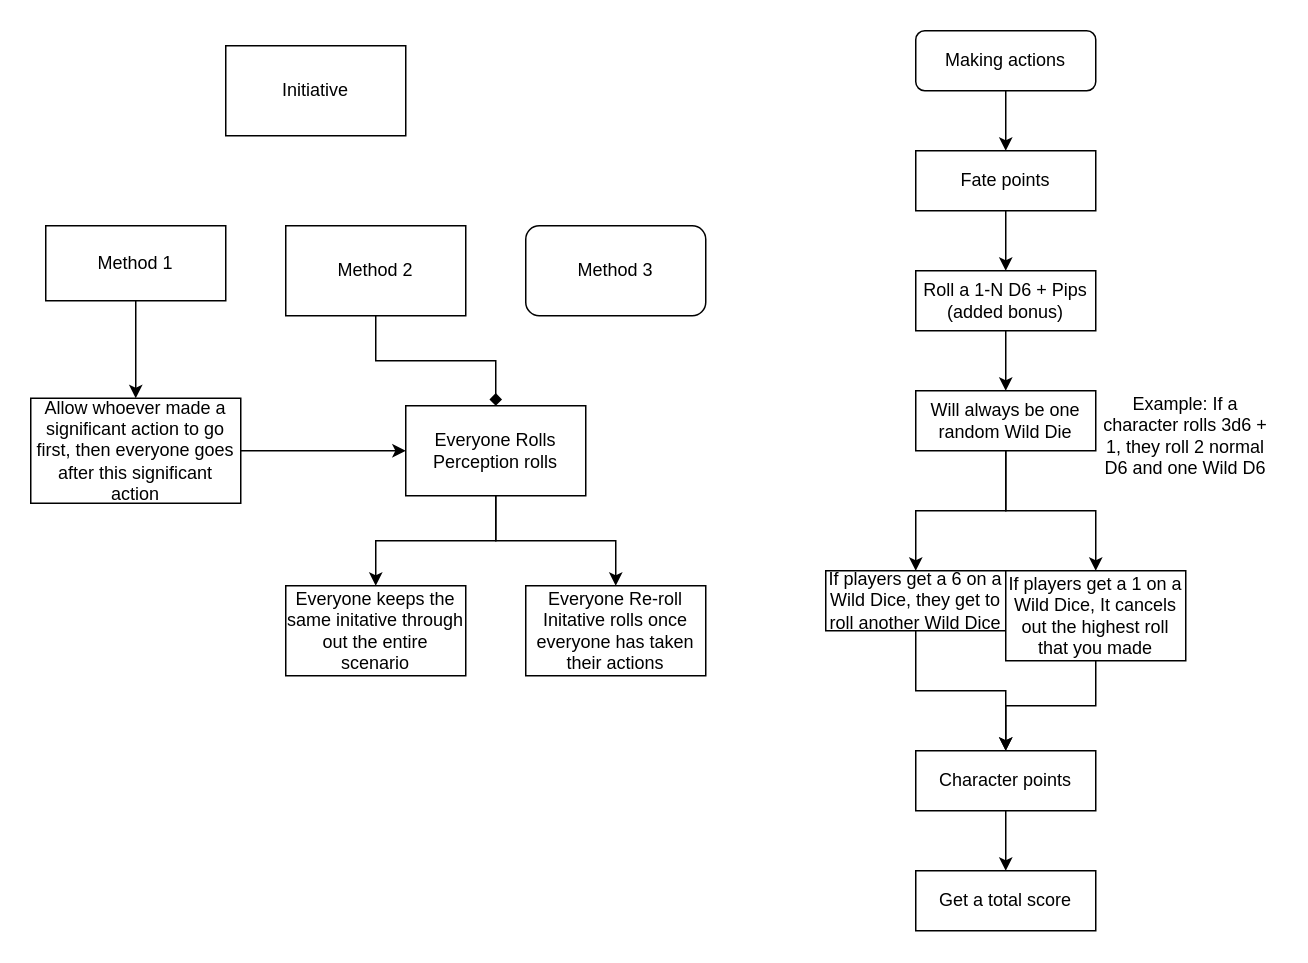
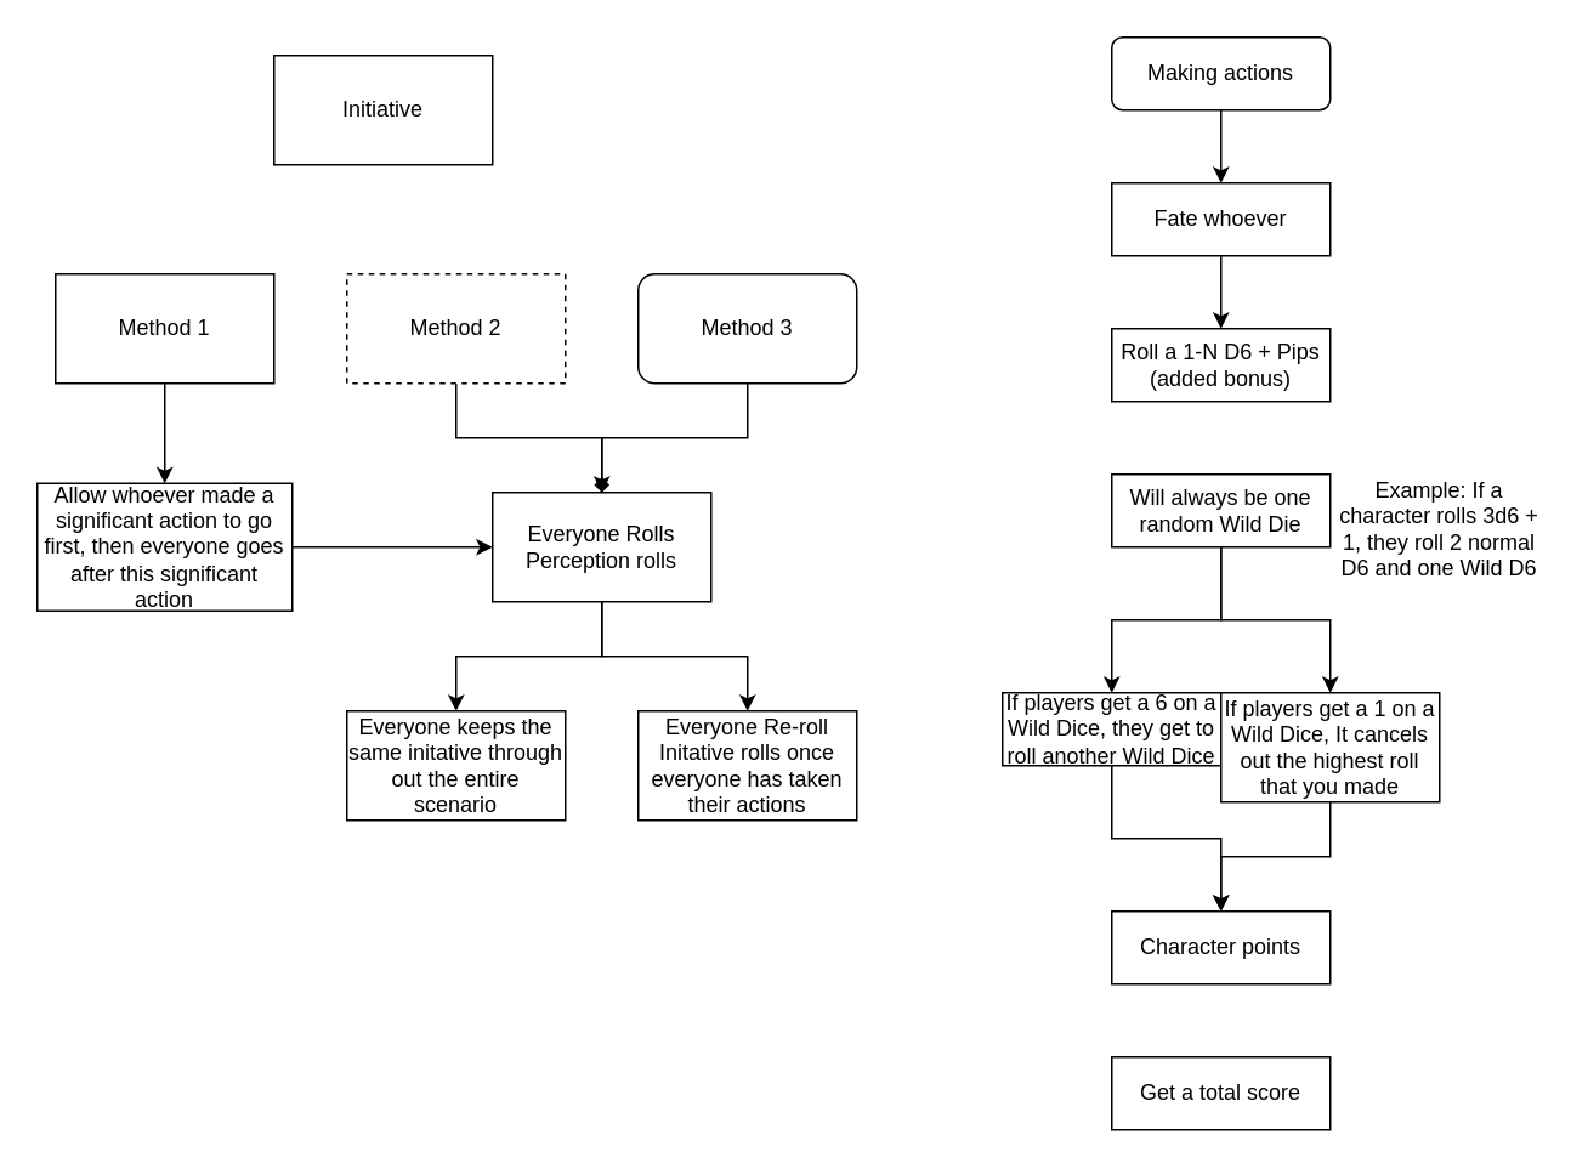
- <mxCell id="14" value="Fate points" style="rounded=0;whiteSpace=wrap;html=1;" vertex="1" parent="1"><mxGeometry x="610" y="100" width="120" height="40" as="geometry" /></mxCell>
+ <mxCell id="14" value="Fate whoever" style="rounded=0;whiteSpace=wrap;html=1;" vertex="1" parent="1"><mxGeometry x="610" y="100" width="120" height="40" as="geometry" /></mxCell>
- <mxCell id="6" value="Method 1" style="rounded=0;whiteSpace=wrap;html=1;" parent="1" vertex="1"><mxGeometry x="30" y="150" width="120" height="50" as="geometry" /></mxCell>
+ <mxCell id="6" value="Method 1" style="rounded=0;whiteSpace=wrap;html=1;" parent="1" vertex="1"><mxGeometry x="30" y="150" width="120" height="60" as="geometry" /></mxCell>
- <mxCell id="8" value="Method 2" style="rounded=0;whiteSpace=wrap;html=1;" parent="1" vertex="1"><mxGeometry x="190" y="150" width="120" height="60" as="geometry" /></mxCell>
+ <mxCell id="8" value="Method 2" style="rounded=0;whiteSpace=wrap;html=1;dashed=1;" parent="1" vertex="1"><mxGeometry x="190" y="150" width="120" height="60" as="geometry" /></mxCell>
- <mxCell id="11" style="edgeStyle=orthogonalEdgeStyle;rounded=0;orthogonalLoop=1;jettySize=auto;html=1;entryX=0.5;entryY=0;entryDx=0;entryDy=0;" edge="1" parent="1" source="12" target="20"><mxGeometry relative="1" as="geometry" /></mxCell>
+ <mxCell id="9" style="edgeStyle=orthogonalEdgeStyle;rounded=0;orthogonalLoop=1;jettySize=auto;html=1;entryX=0.5;entryY=0;entryDx=0;entryDy=0;" edge="1" parent="1" source="10" target="30"><mxGeometry relative="1" as="geometry" /></mxCell>
- <mxCell id="15" style="edgeStyle=orthogonalEdgeStyle;rounded=0;orthogonalLoop=1;jettySize=auto;html=1;entryX=0.5;entryY=0;entryDx=0;entryDy=0;" edge="1" parent="1" source="16" target="17"><mxGeometry relative="1" as="geometry" /></mxCell>
